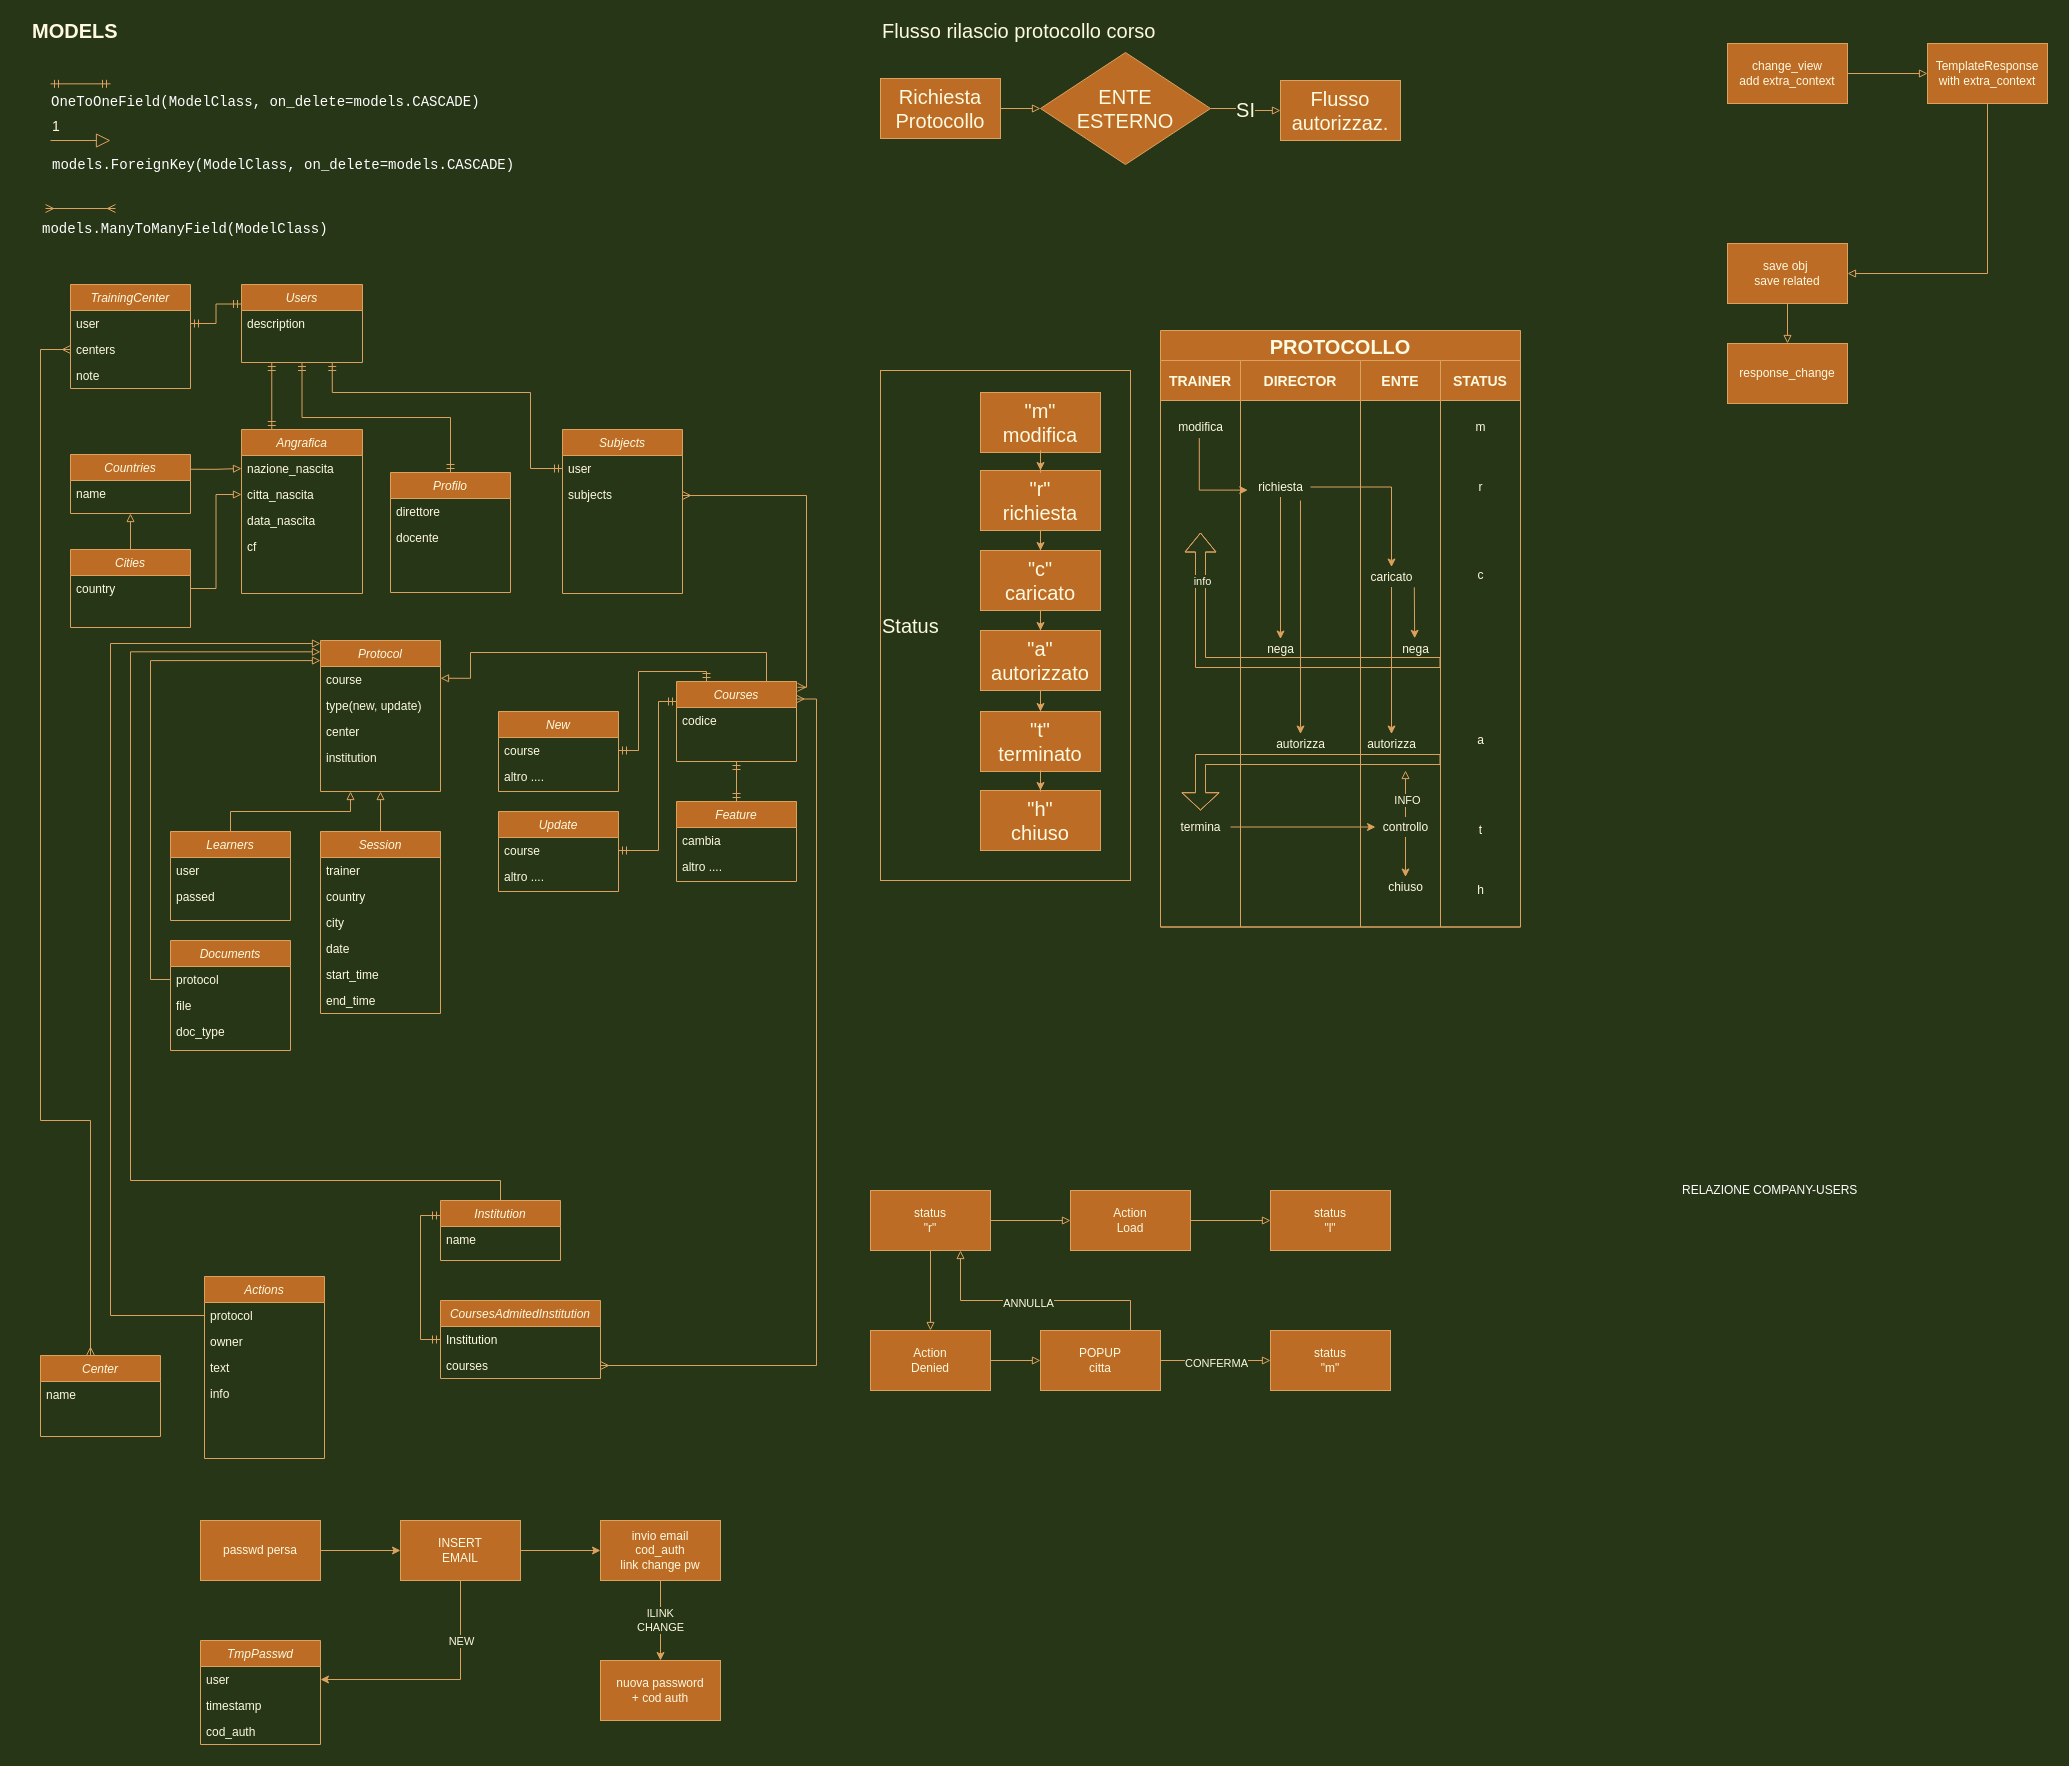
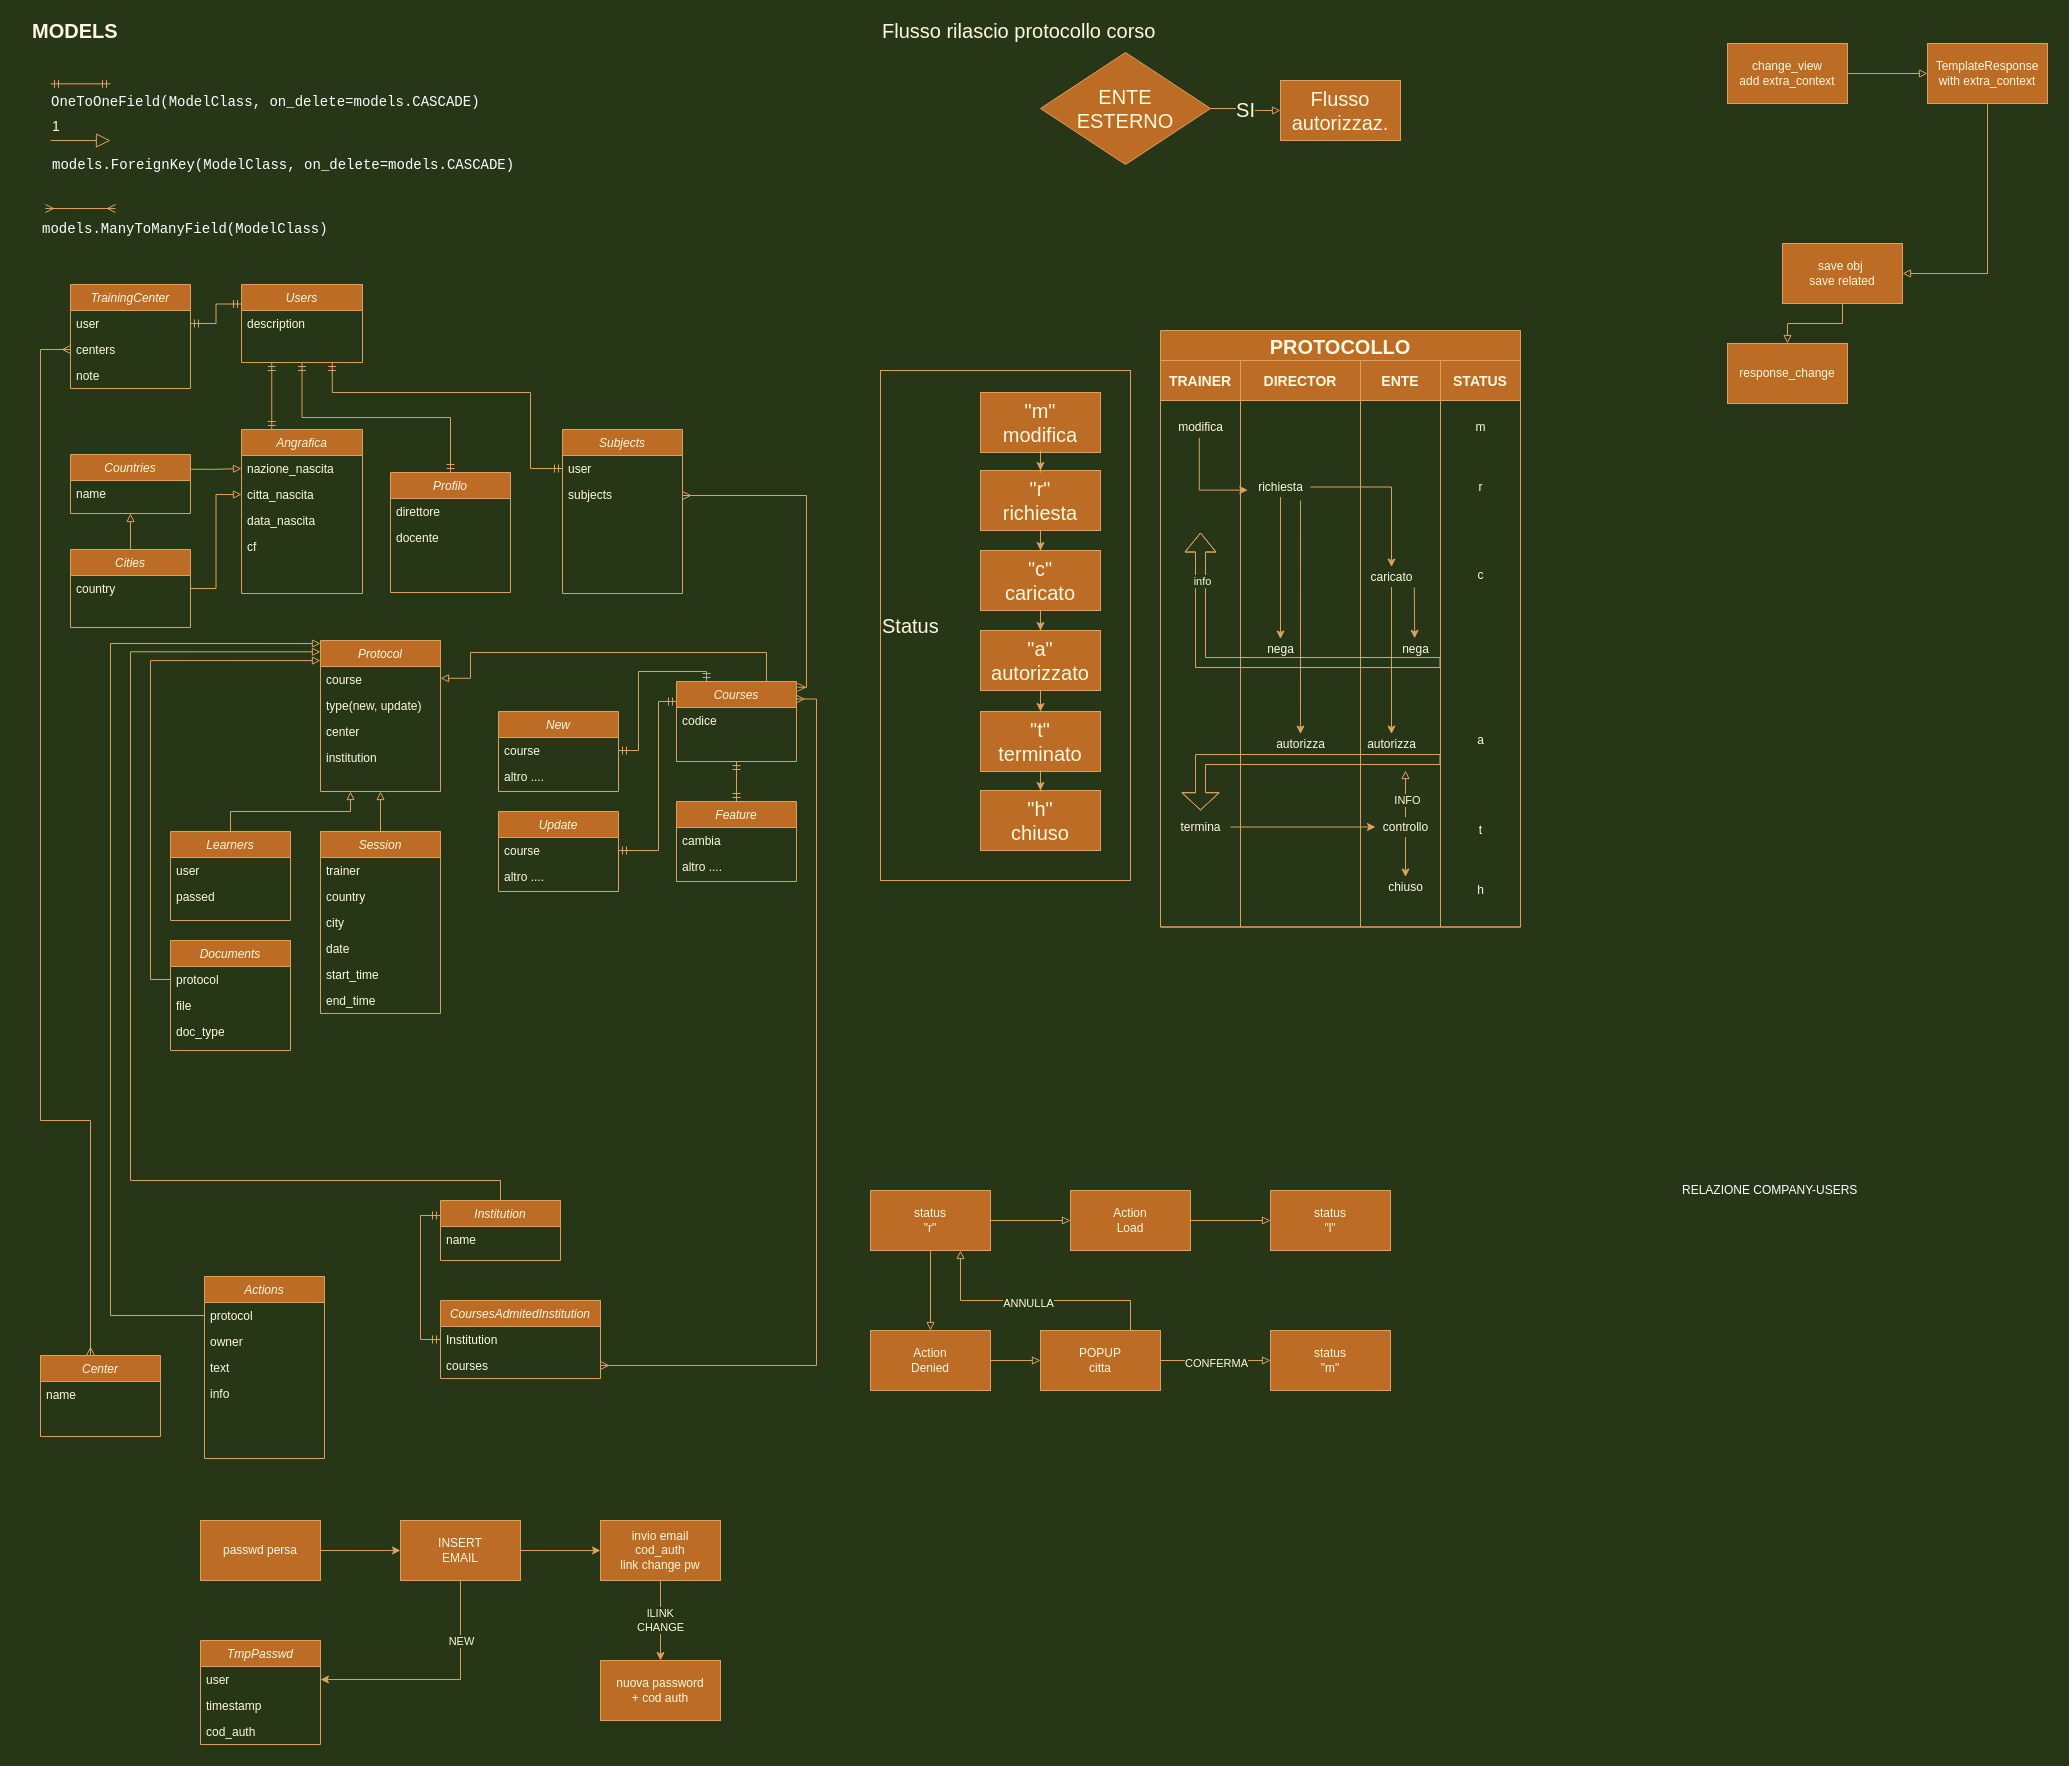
- <mxCell id="59" value="Richiesta&lt;br&gt;Protocollo" style="rounded=0;whiteSpace=wrap;html=1;fontSize=20;strokeColor=#DDA15E;fillColor=#BC6C25;fontColor=#FEFAE0;" parent="1" vertex="1"><mxGeometry x="880" y="78" width="120" height="60" as="geometry" /></mxCell>
- <mxCell id="58" value="" style="edgeStyle=orthogonalEdgeStyle;rounded=0;orthogonalLoop=1;jettySize=auto;html=1;fontSize=20;endArrow=block;endFill=0;labelBackgroundColor=#283618;strokeColor=#DDA15E;fontColor=#FEFAE0;" parent="1" source="59" target="61" edge="1"><mxGeometry relative="1" as="geometry" /></mxCell>
- <mxCell id="149" value="save obj&amp;nbsp;&lt;br&gt;save related" style="rounded=0;whiteSpace=wrap;html=1;fillColor=#BC6C25;strokeColor=#DDA15E;fontColor=#FEFAE0;" parent="1" vertex="1"><mxGeometry x="1727" y="243" width="120" height="60" as="geometry" /></mxCell>
+ <mxCell id="149" value="save obj&amp;nbsp;&lt;br&gt;save related" style="rounded=0;whiteSpace=wrap;html=1;fillColor=#BC6C25;strokeColor=#DDA15E;fontColor=#FEFAE0;" parent="1" vertex="1"><mxGeometry x="1782" y="243" width="120" height="60" as="geometry" /></mxCell>
